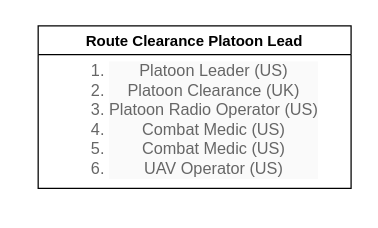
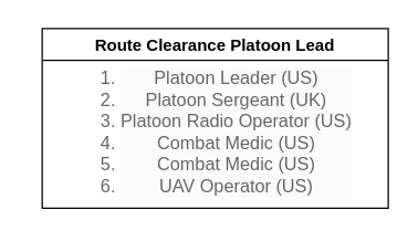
- <mxCell id="3" value="&lt;ol style=&quot;margin: 0px 0px 1.5em 60px ; padding: 0px ; border: 0px ; outline: 0px ; vertical-align: baseline ; font-stretch: inherit ; font-size: 13px ; line-height: inherit ; font-family: &amp;#34;helvetica&amp;#34; , &amp;#34;arial&amp;#34; , &amp;#34;verdana&amp;#34; , &amp;#34;bitstream vera sans&amp;#34; , sans-serif ; color: rgb(102 , 102 , 102) ; background-color: rgb(250 , 250 , 250)&quot;&gt;&lt;li style=&quot;margin: 0px ; padding: 0px ; border: 0px ; outline: 0px ; vertical-align: baseline ; font: inherit ; list-style: decimal&quot;&gt;Platoon Leader (US)&lt;/li&gt;&lt;li style=&quot;margin: 0px ; padding: 0px ; border: 0px ; outline: 0px ; vertical-align: baseline ; font: inherit ; list-style: decimal&quot;&gt;Platoon Clearance (UK)&lt;/li&gt;&lt;li style=&quot;margin: 0px ; padding: 0px ; border: 0px ; outline: 0px ; vertical-align: baseline ; font: inherit ; list-style: decimal&quot;&gt;Platoon Radio Operator (US)&lt;/li&gt;&lt;li style=&quot;margin: 0px ; padding: 0px ; border: 0px ; outline: 0px ; vertical-align: baseline ; font: inherit ; list-style: decimal&quot;&gt;Combat Medic&amp;nbsp;(US)&lt;/li&gt;&lt;li style=&quot;margin: 0px ; padding: 0px ; border: 0px ; outline: 0px ; vertical-align: baseline ; font: inherit ; list-style: decimal&quot;&gt;Combat Medic&amp;nbsp;(US)&lt;/li&gt;&lt;li style=&quot;margin: 0px ; padding: 0px ; border: 0px ; outline: 0px ; vertical-align: baseline ; font: inherit ; list-style: decimal&quot;&gt;UAV Operator&amp;nbsp;(US)&lt;/li&gt;&lt;/ol&gt;" style="text;html=1;align=center;verticalAlign=middle;resizable=0;points=[];autosize=1;" vertex="1" parent="2"><mxGeometry x="-10" y="30" width="240" height="110" as="geometry" /></mxCell>
+ <mxCell id="3" value="&lt;ol style=&quot;margin: 0px 0px 1.5em 60px ; padding: 0px ; border: 0px ; outline: 0px ; vertical-align: baseline ; font-stretch: inherit ; font-size: 13px ; line-height: inherit ; font-family: &amp;#34;helvetica&amp;#34; , &amp;#34;arial&amp;#34; , &amp;#34;verdana&amp;#34; , &amp;#34;bitstream vera sans&amp;#34; , sans-serif ; color: rgb(102 , 102 , 102) ; background-color: rgb(250 , 250 , 250)&quot;&gt;&lt;li style=&quot;margin: 0px ; padding: 0px ; border: 0px ; outline: 0px ; vertical-align: baseline ; font: inherit ; list-style: decimal&quot;&gt;Platoon Leader (US)&lt;/li&gt;&lt;li style=&quot;margin: 0px ; padding: 0px ; border: 0px ; outline: 0px ; vertical-align: baseline ; font: inherit ; list-style: decimal&quot;&gt;Platoon Sergeant (UK)&lt;/li&gt;&lt;li style=&quot;margin: 0px ; padding: 0px ; border: 0px ; outline: 0px ; vertical-align: baseline ; font: inherit ; list-style: decimal&quot;&gt;Platoon Radio Operator (US)&lt;/li&gt;&lt;li style=&quot;margin: 0px ; padding: 0px ; border: 0px ; outline: 0px ; vertical-align: baseline ; font: inherit ; list-style: decimal&quot;&gt;Combat Medic&amp;nbsp;(US)&lt;/li&gt;&lt;li style=&quot;margin: 0px ; padding: 0px ; border: 0px ; outline: 0px ; vertical-align: baseline ; font: inherit ; list-style: decimal&quot;&gt;Combat Medic&amp;nbsp;(US)&lt;/li&gt;&lt;li style=&quot;margin: 0px ; padding: 0px ; border: 0px ; outline: 0px ; vertical-align: baseline ; font: inherit ; list-style: decimal&quot;&gt;UAV Operator&amp;nbsp;(US)&lt;/li&gt;&lt;/ol&gt;" style="text;html=1;align=center;verticalAlign=middle;resizable=0;points=[];autosize=1;" vertex="1" parent="2"><mxGeometry x="-10" y="30" width="240" height="110" as="geometry" /></mxCell>
